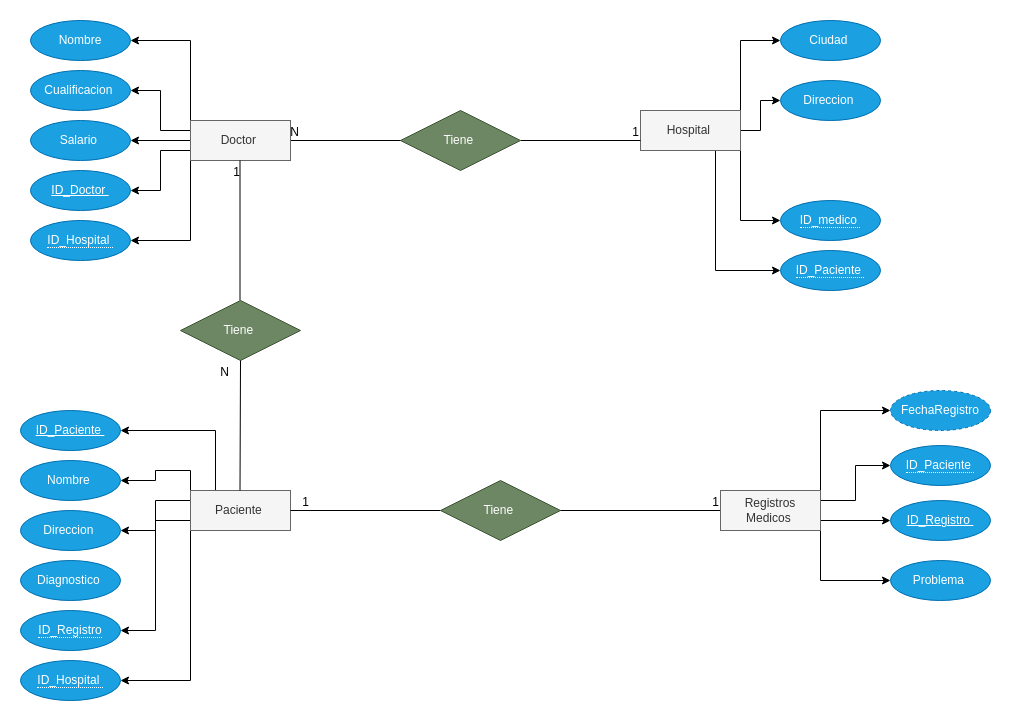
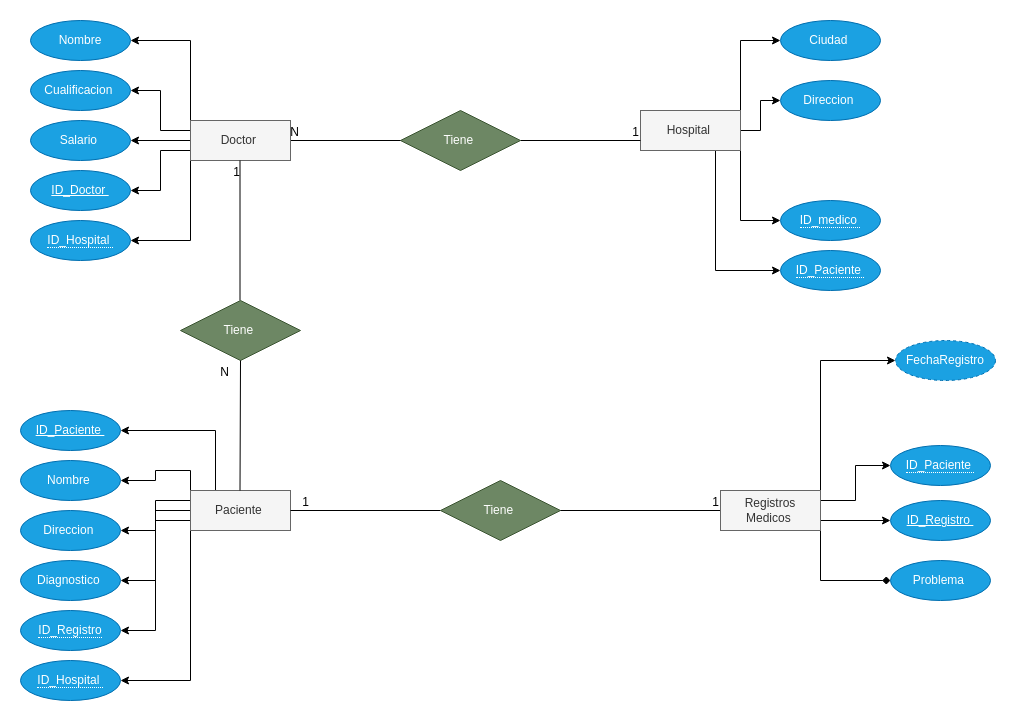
- <mxCell id="58" value="FechaRegistro" style="ellipse;whiteSpace=wrap;html=1;align=center;dashed=1;fillColor=#1ba1e2;fontColor=#ffffff;strokeColor=#006EAF;" vertex="1" parent="1"><mxGeometry x="890" y="390" width="100" height="40" as="geometry" /></mxCell>
+ <mxCell id="58" value="FechaRegistro" style="ellipse;whiteSpace=wrap;html=1;align=center;dashed=1;fillColor=#1ba1e2;fontColor=#ffffff;strokeColor=#006EAF;" vertex="1" parent="1"><mxGeometry x="895" y="340" width="100" height="40" as="geometry" /></mxCell>
+ <mxCell id="33" style="edgeStyle=orthogonalEdgeStyle;rounded=0;orthogonalLoop=1;jettySize=auto;html=1;exitX=0;exitY=0.5;exitDx=0;exitDy=0;entryX=1;entryY=0.5;entryDx=0;entryDy=0;" edge="1" parent="1" source="36" target="40"><mxGeometry relative="1" as="geometry" /></mxCell>
- <mxCell id="53" style="edgeStyle=orthogonalEdgeStyle;rounded=0;orthogonalLoop=1;jettySize=auto;html=1;exitX=1;exitY=1;exitDx=0;exitDy=0;entryX=0;entryY=0.5;entryDx=0;entryDy=0;" edge="1" parent="1" source="54" target="55"><mxGeometry relative="1" as="geometry" /></mxCell>
+ <mxCell id="53" style="edgeStyle=orthogonalEdgeStyle;rounded=0;orthogonalLoop=1;jettySize=auto;html=1;exitX=1;exitY=1;exitDx=0;exitDy=0;entryX=0;entryY=0.5;entryDx=0;entryDy=0;endArrow=diamond;" edge="1" parent="1" source="54" target="55"><mxGeometry relative="1" as="geometry" /></mxCell>
